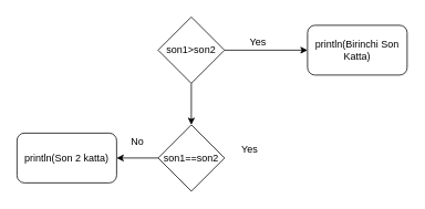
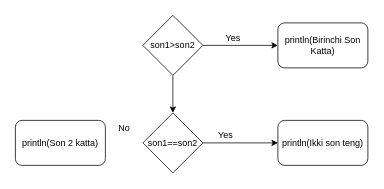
- <mxCell id="8" value="" style="edgeStyle=orthogonalEdgeStyle;rounded=0;orthogonalLoop=1;jettySize=auto;html=1;" edge="1" parent="1" source="9" target="11"><mxGeometry relative="1" as="geometry" /></mxCell>
+ <mxCell id="7" value="" style="edgeStyle=orthogonalEdgeStyle;rounded=0;orthogonalLoop=1;jettySize=auto;html=1;" edge="1" parent="1" source="9" target="10"><mxGeometry relative="1" as="geometry" /></mxCell>
+ <mxCell id="10" value="println(Ikki son teng)" style="rounded=1;whiteSpace=wrap;html=1;" vertex="1" parent="1"><mxGeometry x="370" y="160" width="120" height="60" as="geometry" /></mxCell>
